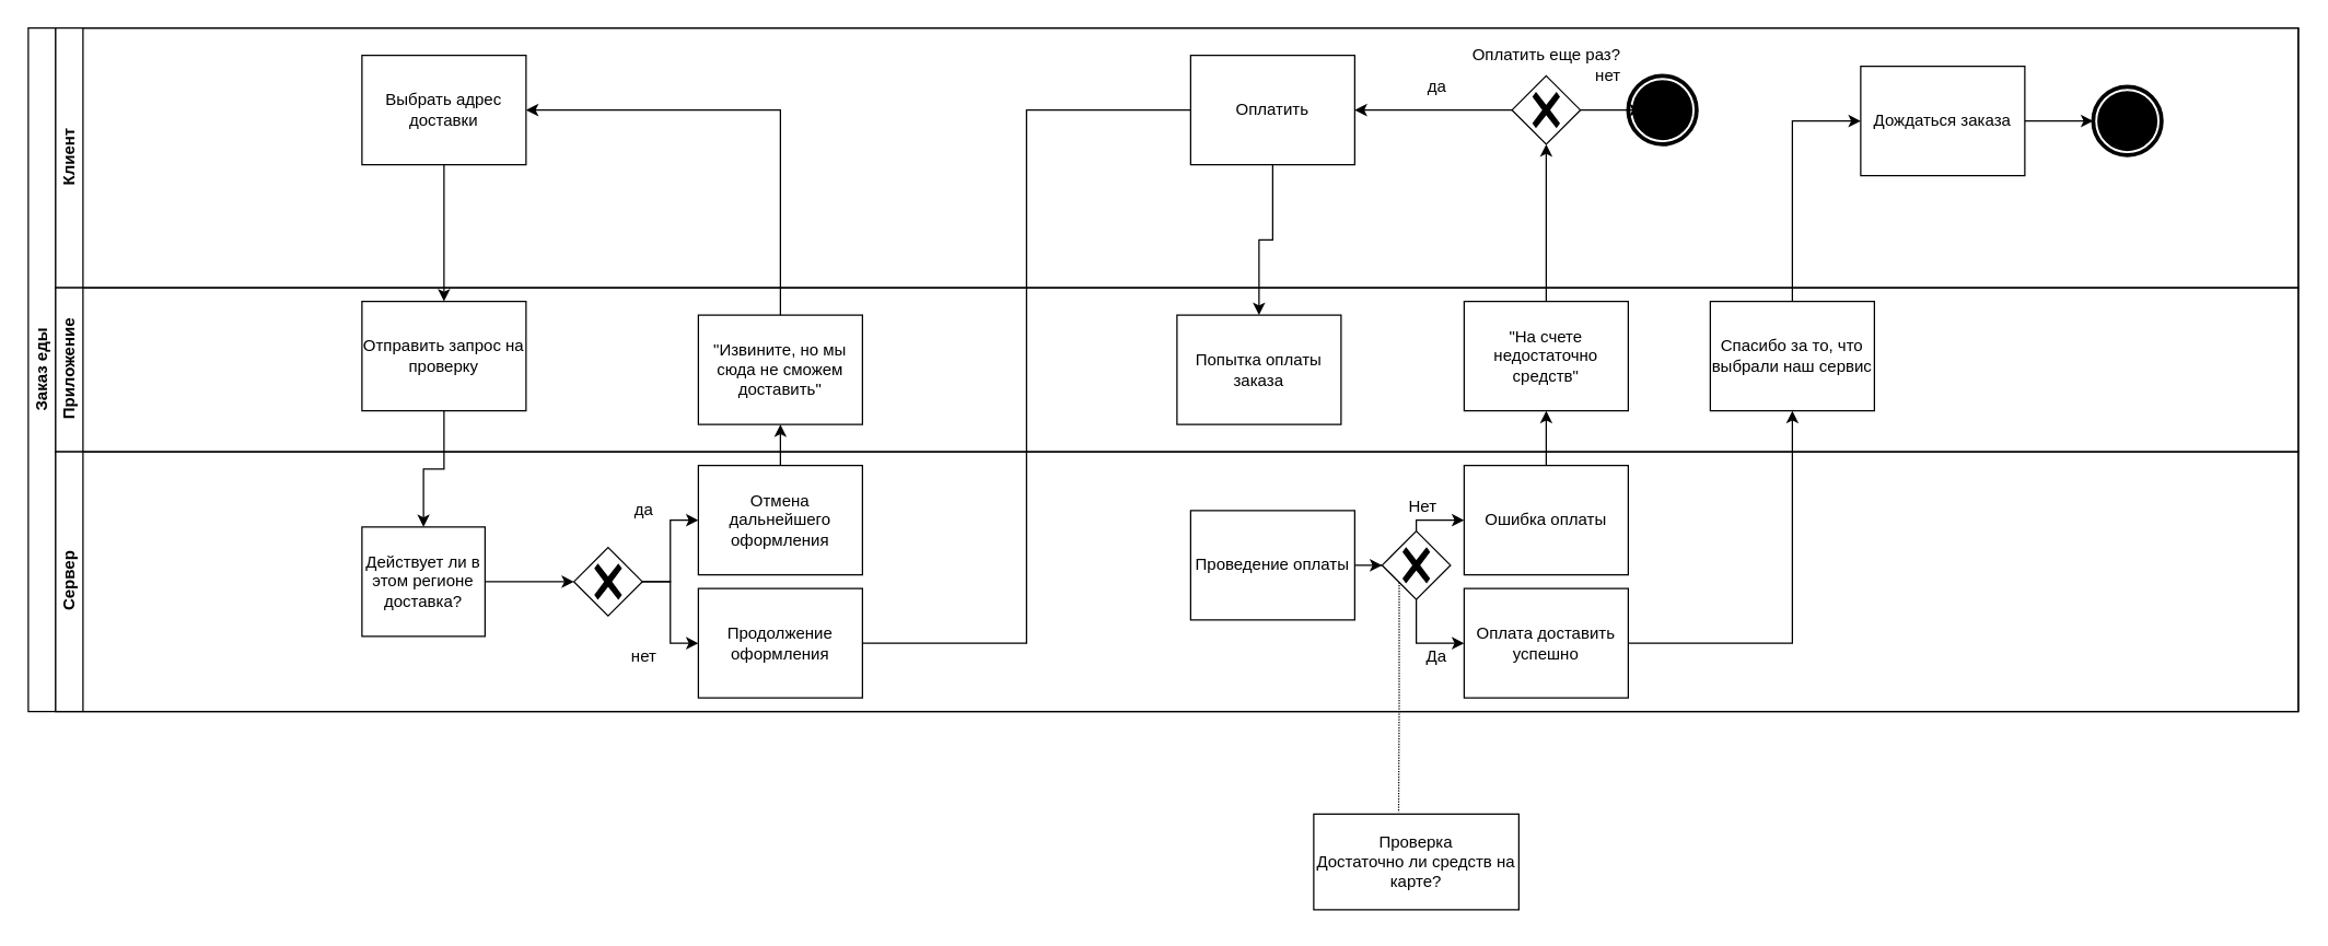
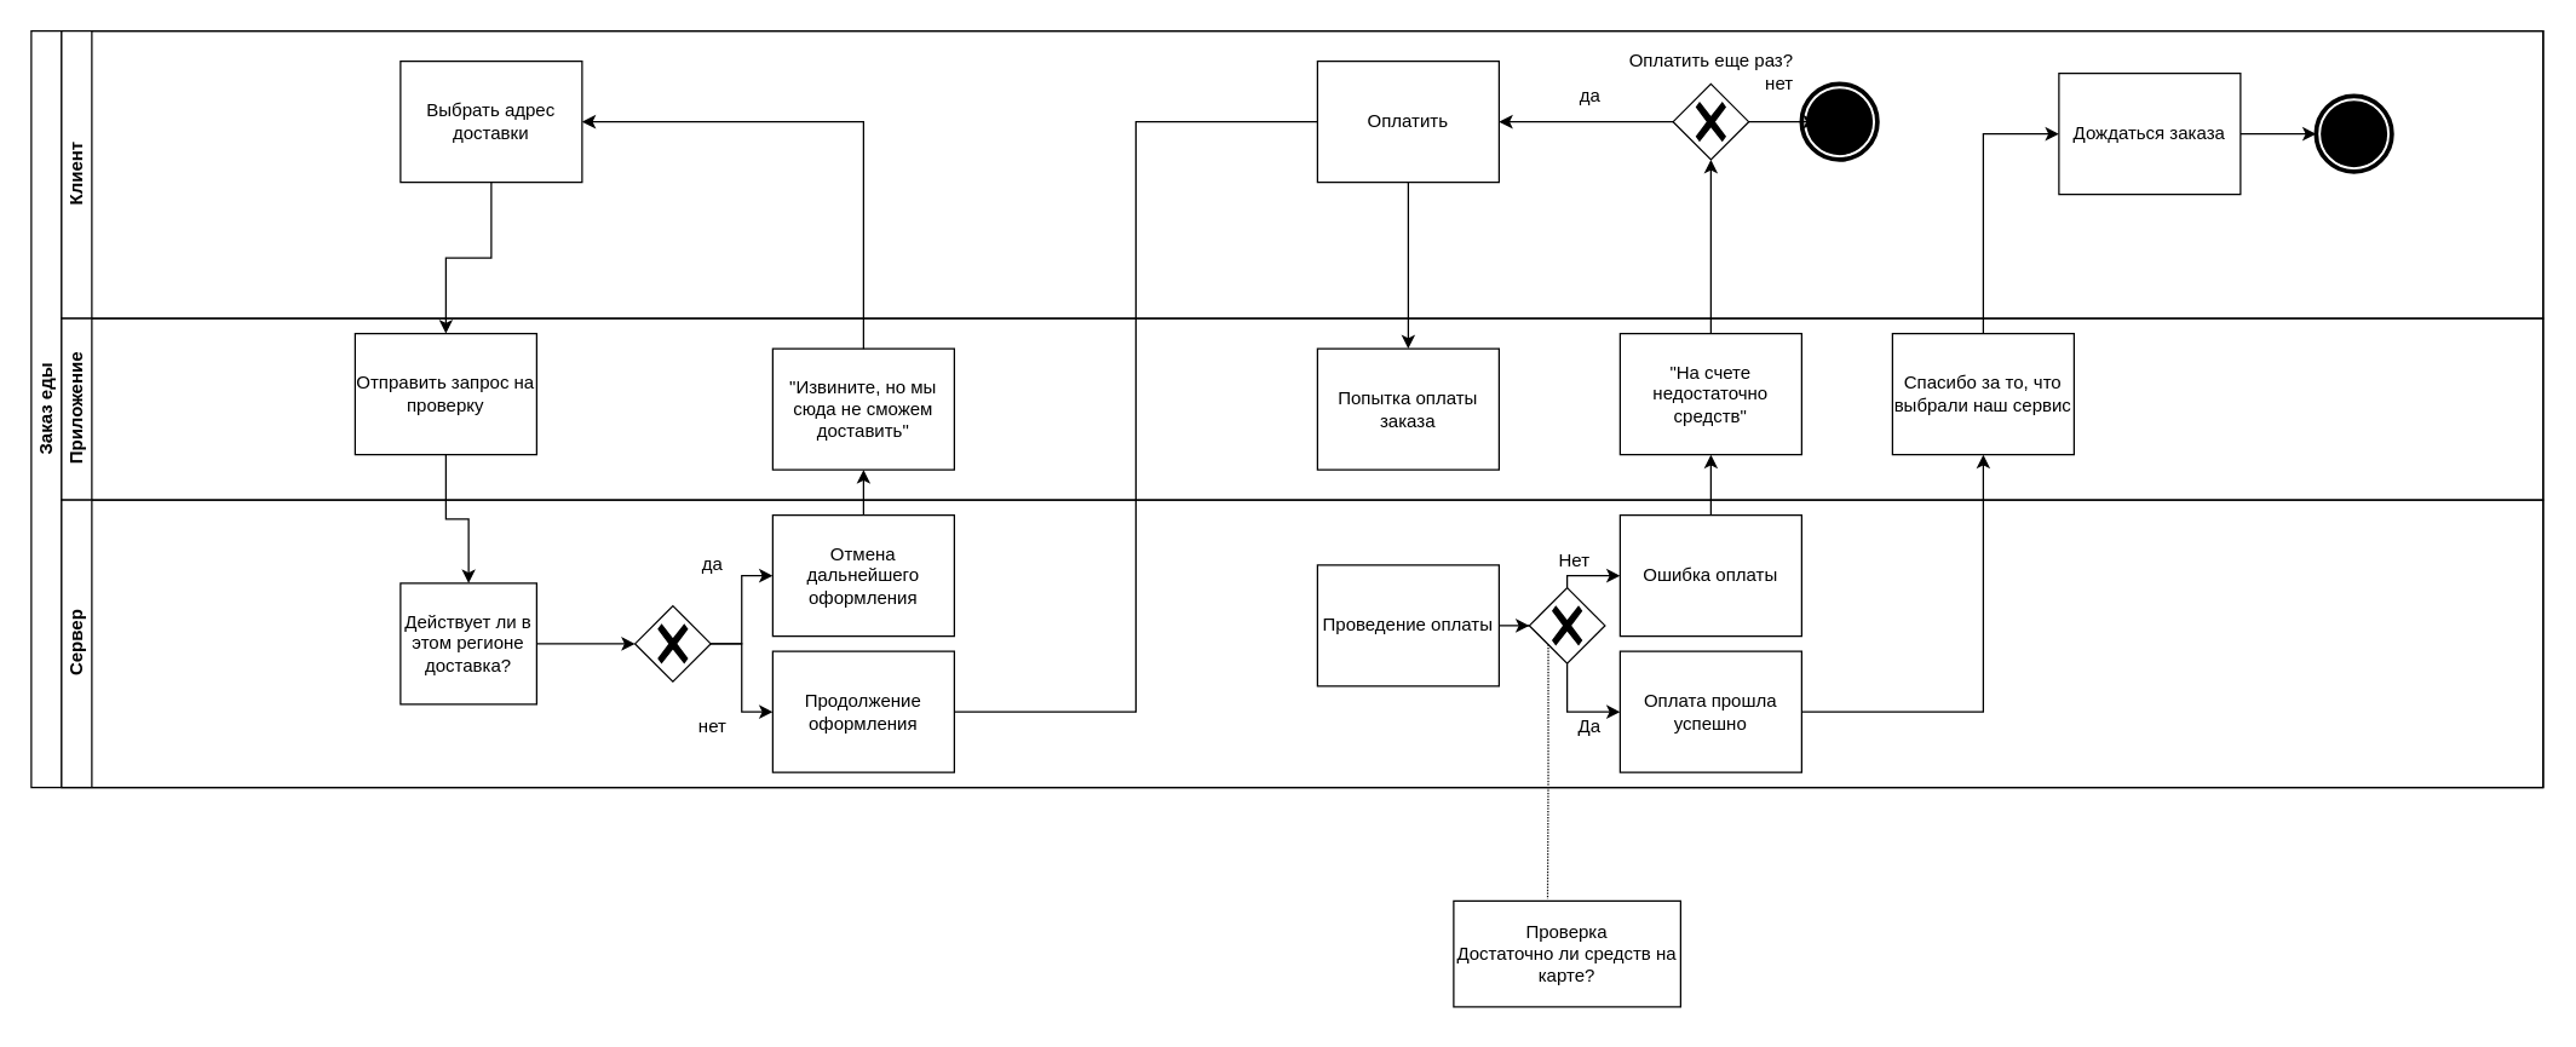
- <mxCell id="18" value="Отправить запрос на проверку" style="points=[[0.25,0,0],[0.5,0,0],[0.75,0,0],[1,0.25,0],[1,0.5,0],[1,0.75,0],[0.75,1,0],[0.5,1,0],[0.25,1,0],[0,0.75,0],[0,0.5,0],[0,0.25,0]];shape=mxgraph.bpmn.task2;whiteSpace=wrap;rectStyle=rounded;size=10;html=1;container=1;expand=0;collapsible=0;taskMarker=abstract;" vertex="1" parent="15"><mxGeometry x="224" y="10" width="120" height="80" as="geometry" /></mxCell>
+ <mxCell id="18" value="Отправить запрос на проверку" style="points=[[0.25,0,0],[0.5,0,0],[0.75,0,0],[1,0.25,0],[1,0.5,0],[1,0.75,0],[0.75,1,0],[0.5,1,0],[0.25,1,0],[0,0.75,0],[0,0.5,0],[0,0.25,0]];shape=mxgraph.bpmn.task2;whiteSpace=wrap;rectStyle=rounded;size=10;html=1;container=1;expand=0;collapsible=0;taskMarker=abstract;" vertex="1" parent="15"><mxGeometry x="194" y="10" width="120" height="80" as="geometry" /></mxCell>
- <mxCell id="16" value="Попытка оплаты заказа" style="points=[[0.25,0,0],[0.5,0,0],[0.75,0,0],[1,0.25,0],[1,0.5,0],[1,0.75,0],[0.75,1,0],[0.5,1,0],[0.25,1,0],[0,0.75,0],[0,0.5,0],[0,0.25,0]];shape=mxgraph.bpmn.task2;whiteSpace=wrap;rectStyle=rounded;size=10;html=1;container=1;expand=0;collapsible=0;taskMarker=abstract;" vertex="1" parent="15"><mxGeometry x="820" y="20" width="120" height="80" as="geometry" /></mxCell>
+ <mxCell id="16" value="Попытка оплаты заказа" style="points=[[0.25,0,0],[0.5,0,0],[0.75,0,0],[1,0.25,0],[1,0.5,0],[1,0.75,0],[0.75,1,0],[0.5,1,0],[0.25,1,0],[0,0.75,0],[0,0.5,0],[0,0.25,0]];shape=mxgraph.bpmn.task2;whiteSpace=wrap;rectStyle=rounded;size=10;html=1;container=1;expand=0;collapsible=0;taskMarker=abstract;" vertex="1" parent="15"><mxGeometry x="830" y="20" width="120" height="80" as="geometry" /></mxCell>
- <mxCell id="25" value="Оплата доставить успешно" style="points=[[0.25,0,0],[0.5,0,0],[0.75,0,0],[1,0.25,0],[1,0.5,0],[1,0.75,0],[0.75,1,0],[0.5,1,0],[0.25,1,0],[0,0.75,0],[0,0.5,0],[0,0.25,0]];shape=mxgraph.bpmn.task2;whiteSpace=wrap;rectStyle=rounded;size=10;html=1;container=1;expand=0;collapsible=0;taskMarker=abstract;" vertex="1" parent="22"><mxGeometry x="1030" y="100" width="120" height="80" as="geometry" /></mxCell>
+ <mxCell id="25" value="Оплата прошла успешно" style="points=[[0.25,0,0],[0.5,0,0],[0.75,0,0],[1,0.25,0],[1,0.5,0],[1,0.75,0],[0.75,1,0],[0.5,1,0],[0.25,1,0],[0,0.75,0],[0,0.5,0],[0,0.25,0]];shape=mxgraph.bpmn.task2;whiteSpace=wrap;rectStyle=rounded;size=10;html=1;container=1;expand=0;collapsible=0;taskMarker=abstract;" vertex="1" parent="22"><mxGeometry x="1030" y="100" width="120" height="80" as="geometry" /></mxCell>
